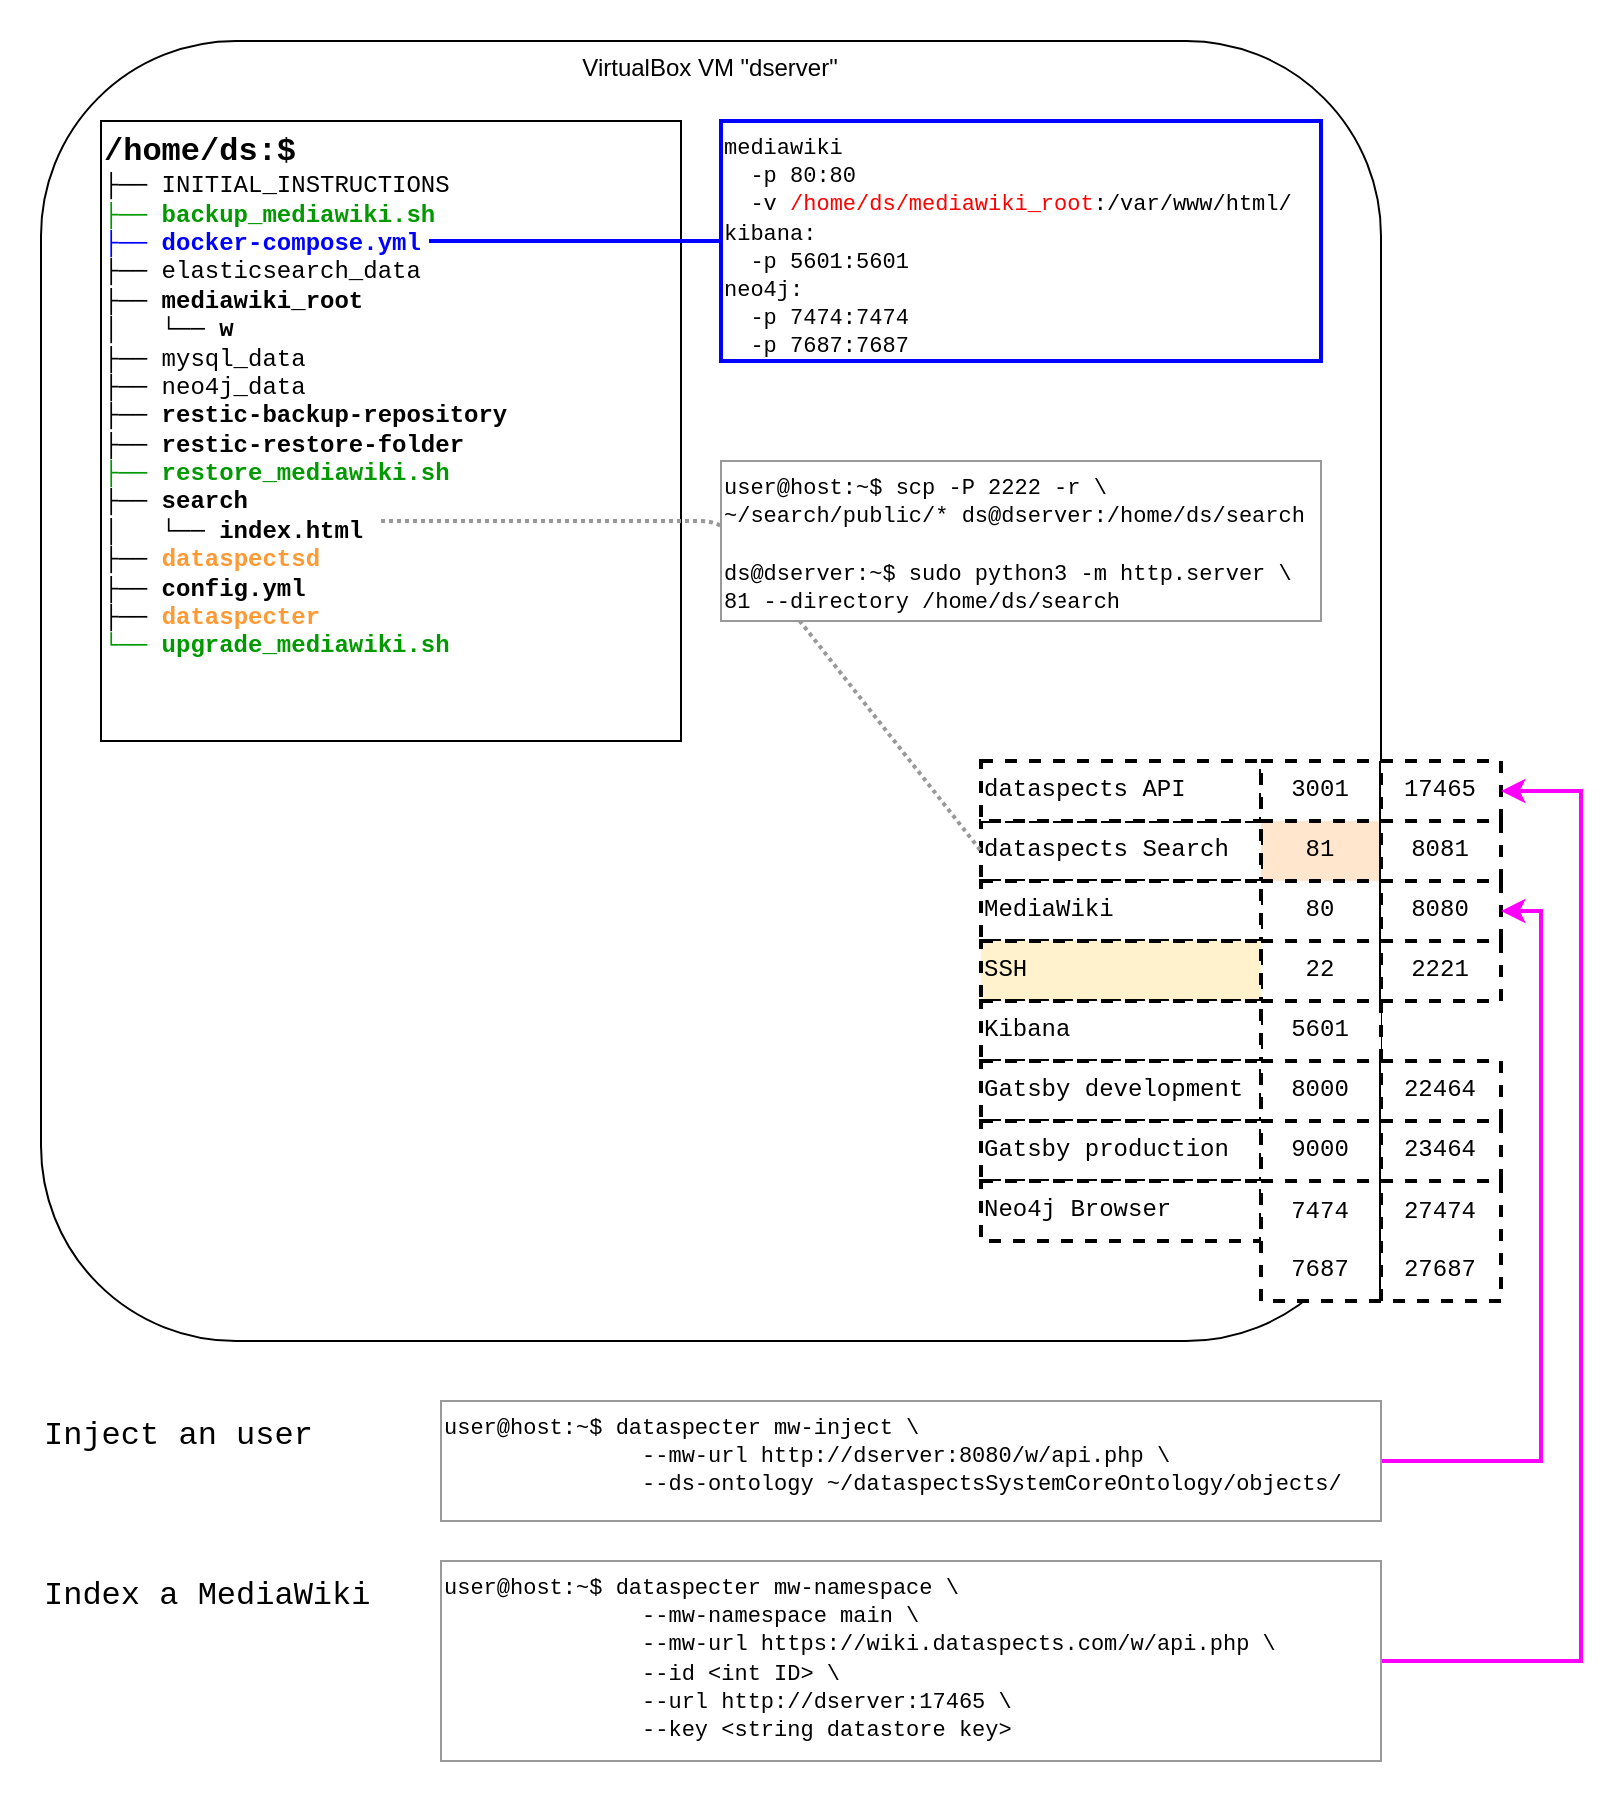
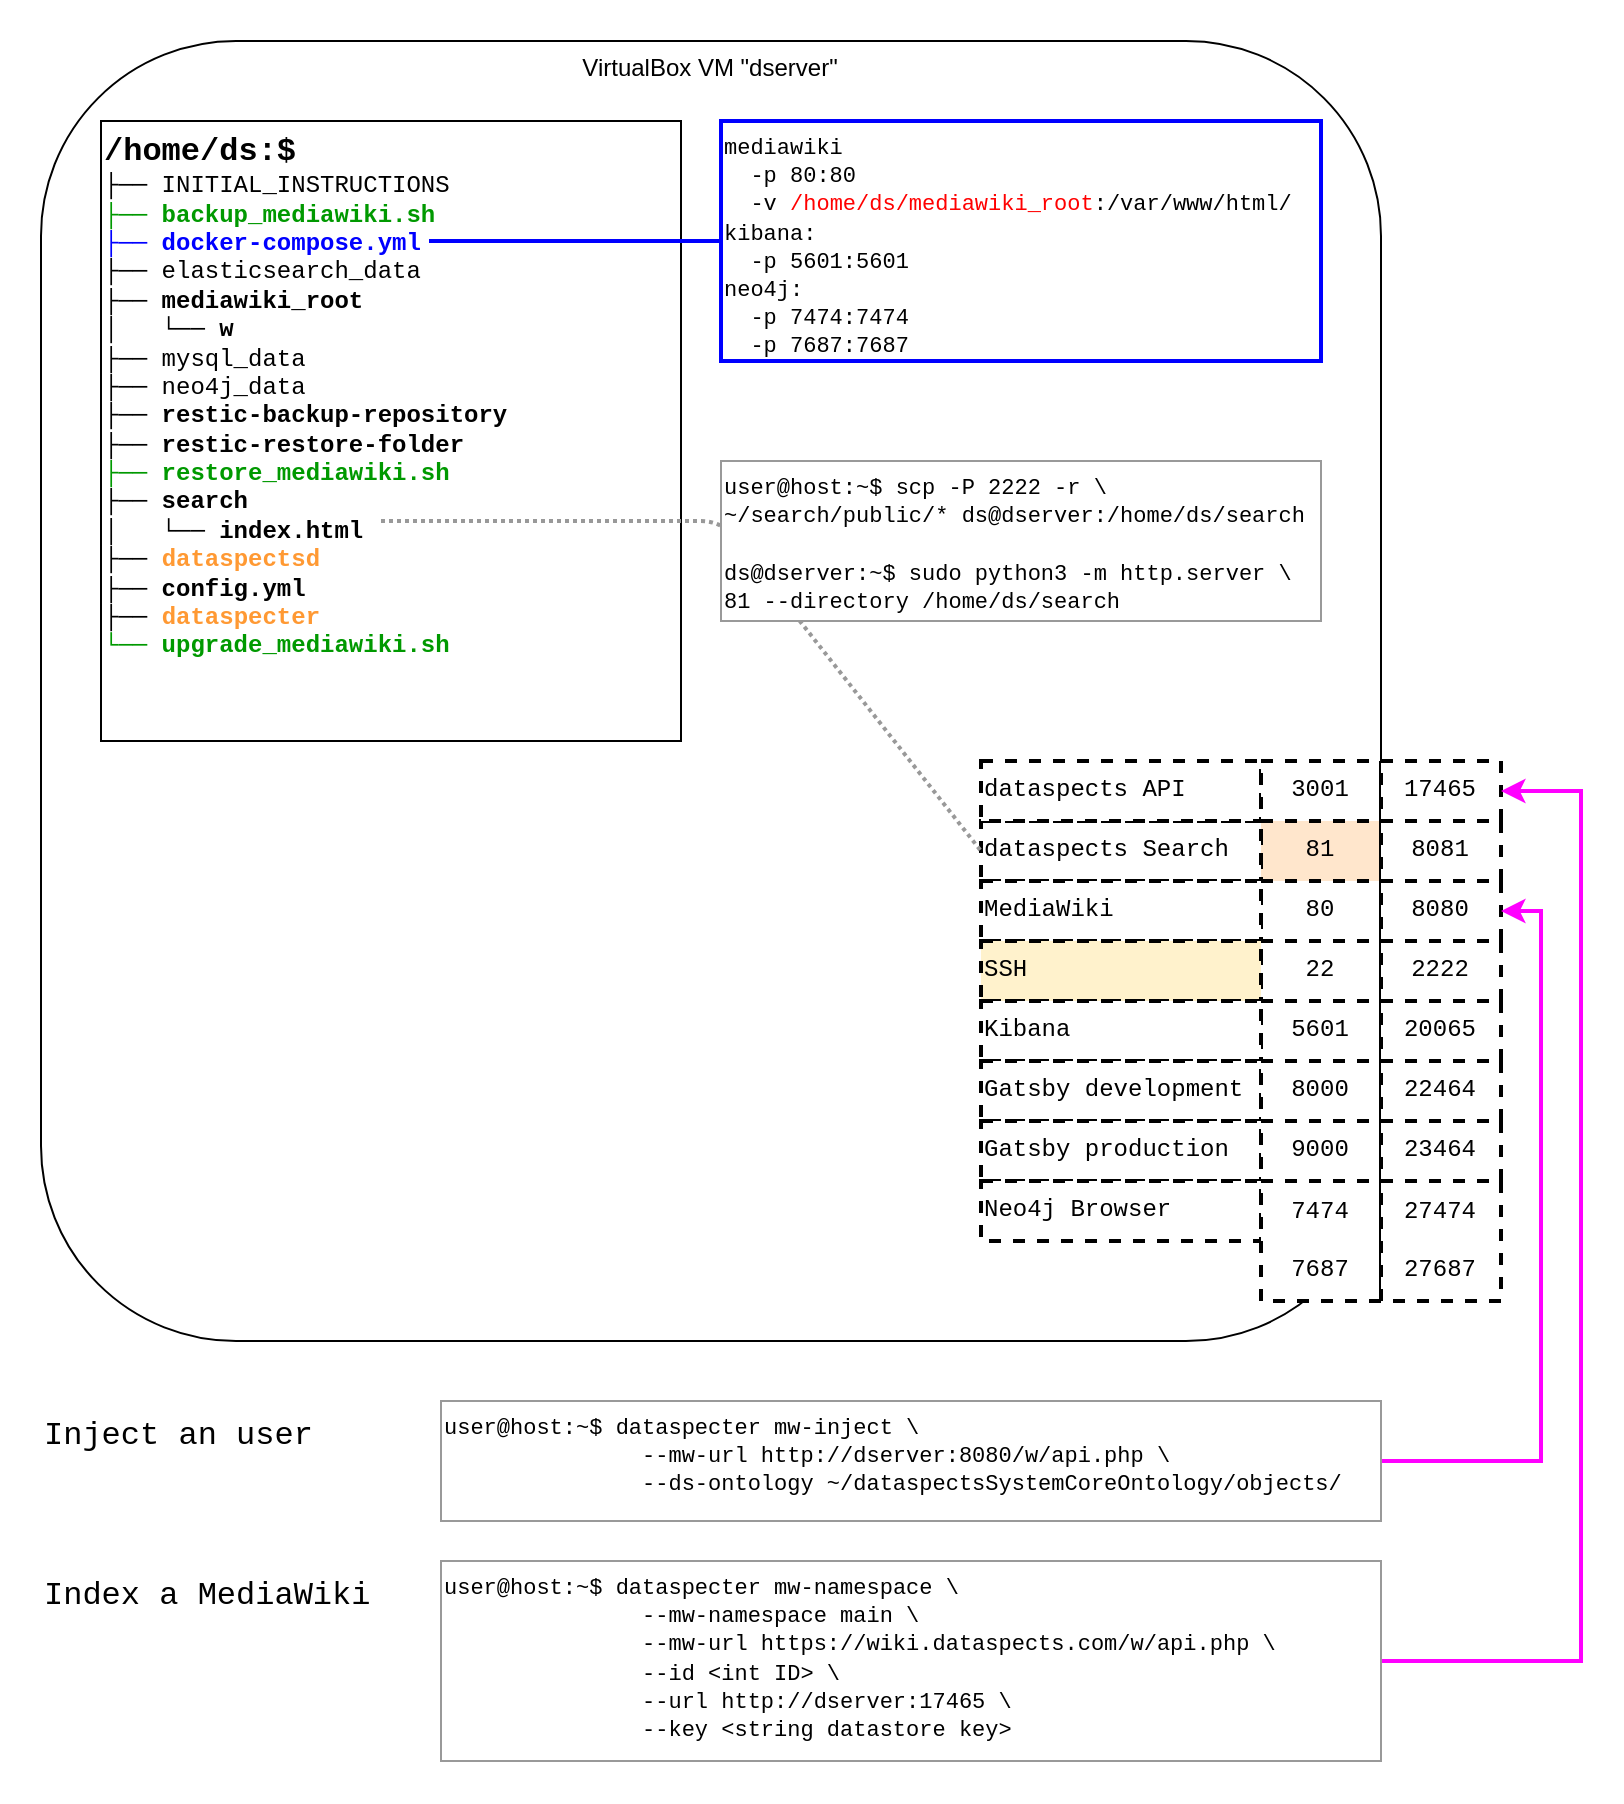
- <mxCell id="13" value="2221" style="rounded=0;whiteSpace=wrap;html=1;strokeWidth=2;fontFamily=Courier New;fontSize=12;align=center;dashed=1;" parent="1" vertex="1"><mxGeometry x="690" y="470" width="60" height="30" as="geometry" /></mxCell>
+ <mxCell id="13" value="2222" style="rounded=0;whiteSpace=wrap;html=1;strokeWidth=2;fontFamily=Courier New;fontSize=12;align=center;dashed=1;" parent="1" vertex="1"><mxGeometry x="690" y="470" width="60" height="30" as="geometry" /></mxCell>
+ <mxCell id="19" value="20065" style="rounded=0;whiteSpace=wrap;html=1;strokeWidth=2;fontFamily=Courier New;fontSize=12;align=center;dashed=1;" parent="1" vertex="1"><mxGeometry x="690" y="500" width="60" height="30" as="geometry" /></mxCell>
